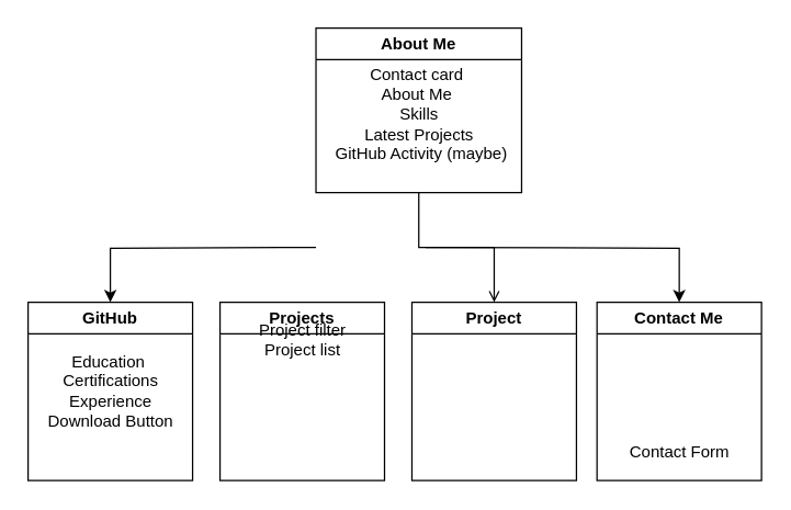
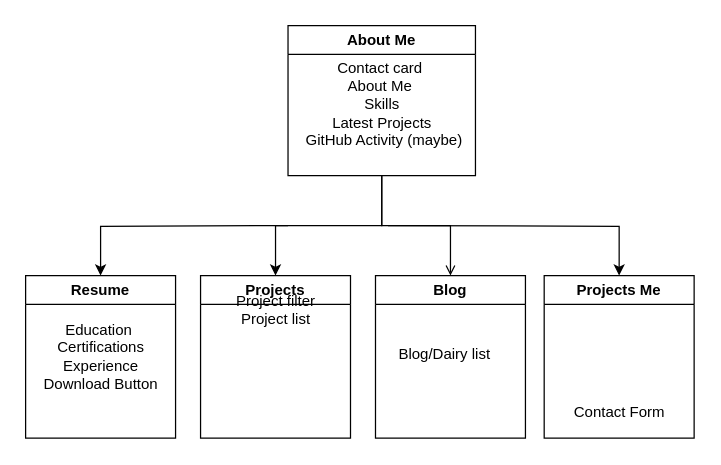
+ <mxCell id="3" style="edgeStyle=orthogonalEdgeStyle;rounded=0;orthogonalLoop=1;jettySize=auto;html=1;entryX=0.5;entryY=0;entryDx=0;entryDy=0;labelBackgroundColor=none;fontColor=default;" edge="1" parent="1" source="6" target="12"><mxGeometry relative="1" as="geometry" /></mxCell>
- <mxCell id="8" value="GitHub" style="swimlane;whiteSpace=wrap;html=1;labelBackgroundColor=none;" vertex="1" parent="1"><mxGeometry x="20" y="220" width="120" height="130" as="geometry" /></mxCell>
+ <mxCell id="8" value="Resume" style="swimlane;whiteSpace=wrap;html=1;labelBackgroundColor=none;" vertex="1" parent="1"><mxGeometry x="20" y="220" width="120" height="130" as="geometry" /></mxCell>
- <mxCell id="10" value="Project" style="swimlane;whiteSpace=wrap;html=1;labelBackgroundColor=none;" vertex="1" parent="1"><mxGeometry x="300" y="220" width="120" height="130" as="geometry" /></mxCell>
+ <mxCell id="10" value="Blog" style="swimlane;whiteSpace=wrap;html=1;labelBackgroundColor=none;" vertex="1" parent="1"><mxGeometry x="300" y="220" width="120" height="130" as="geometry" /></mxCell>
- <mxCell id="14" value="Contact Me" style="swimlane;whiteSpace=wrap;html=1;labelBackgroundColor=none;" vertex="1" parent="1"><mxGeometry x="435" y="220" width="120" height="130" as="geometry" /></mxCell>
+ <mxCell id="14" value="Projects Me" style="swimlane;whiteSpace=wrap;html=1;labelBackgroundColor=none;" vertex="1" parent="1"><mxGeometry x="435" y="220" width="120" height="130" as="geometry" /></mxCell>
+ <mxCell id="11" value="&lt;div&gt;Blog/Dairy list&lt;/div&gt;&lt;div&gt;&lt;br&gt;&lt;/div&gt;" style="text;html=1;align=center;verticalAlign=middle;resizable=0;points=[];autosize=1;strokeColor=none;fillColor=none;labelBackgroundColor=none;" vertex="1" parent="10"><mxGeometry x="5" y="50" width="100" height="40" as="geometry" /></mxCell>
